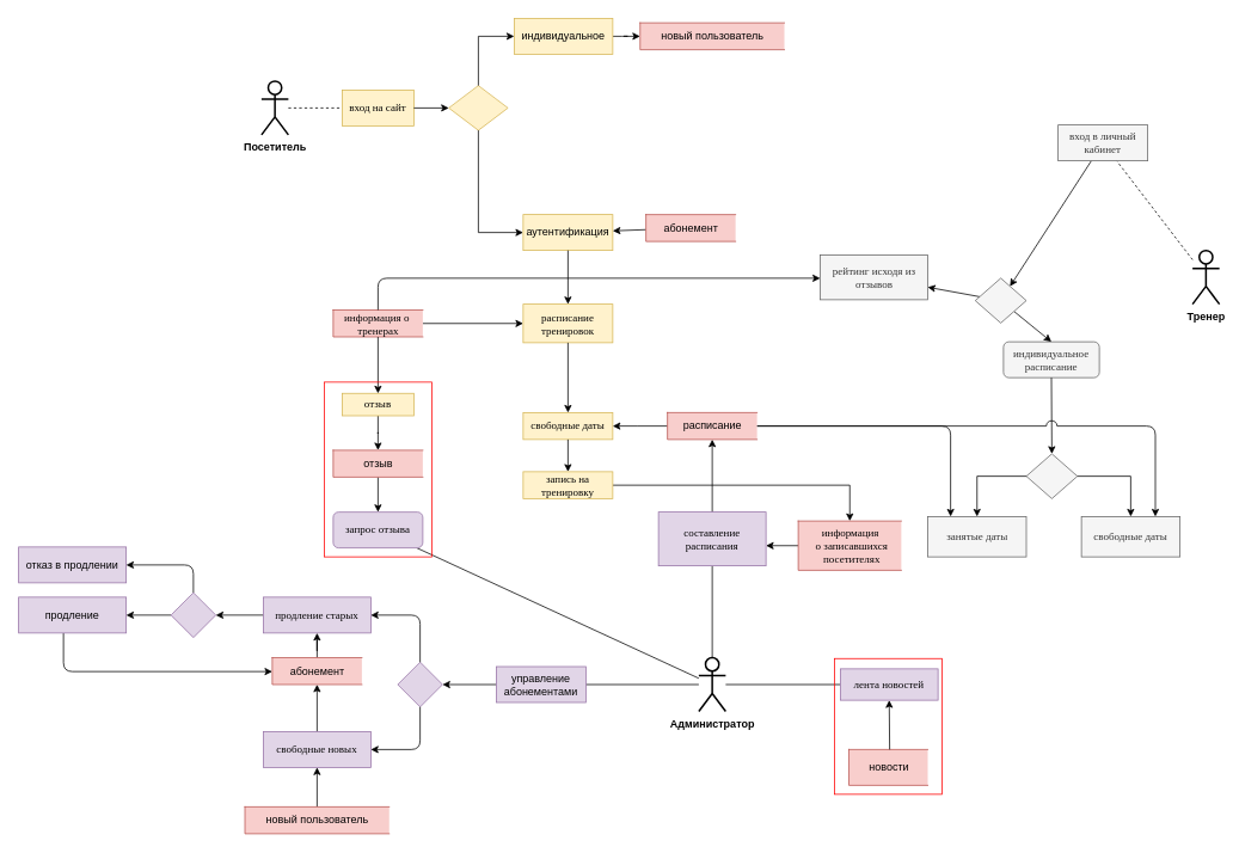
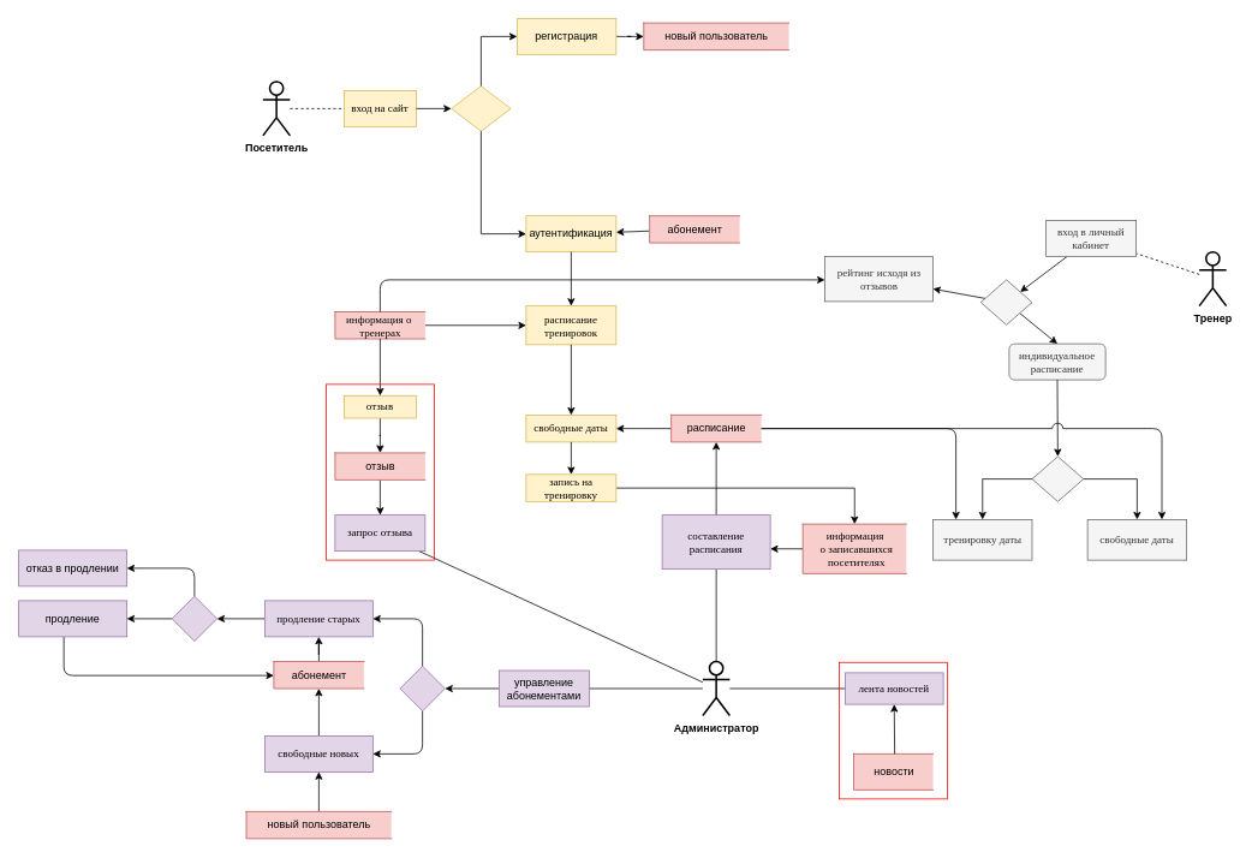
- <mxCell id="64" value="индивидуальное" style="rounded=0;whiteSpace=wrap;html=1;hachureGap=4;pointerEvents=0;strokeWidth=1;fillColor=#fff2cc;strokeColor=#d6b656;" parent="1" vertex="1"><mxGeometry x="573" y="20" width="110" height="40" as="geometry" /></mxCell>
+ <mxCell id="64" value="регистрация" style="rounded=0;whiteSpace=wrap;html=1;hachureGap=4;pointerEvents=0;strokeWidth=1;fillColor=#fff2cc;strokeColor=#d6b656;" parent="1" vertex="1"><mxGeometry x="573" y="20" width="110" height="40" as="geometry" /></mxCell>
- <mxCell id="13" value="&lt;font face=&quot;Verdana&quot;&gt;вход в личный кабинет&lt;/font&gt;" style="rounded=0;whiteSpace=wrap;html=1;hachureGap=4;pointerEvents=0;strokeWidth=1;fillColor=#f5f5f5;strokeColor=#666666;fontColor=#333333;" parent="1" vertex="1"><mxGeometry x="1180" y="139" width="100" height="40" as="geometry" /></mxCell>
+ <mxCell id="13" value="&lt;font face=&quot;Verdana&quot;&gt;вход в личный кабинет&lt;/font&gt;" style="rounded=0;whiteSpace=wrap;html=1;hachureGap=4;pointerEvents=0;strokeWidth=1;fillColor=#f5f5f5;strokeColor=#666666;fontColor=#333333;" parent="1" vertex="1"><mxGeometry x="1160" y="244" width="100" height="40" as="geometry" /></mxCell>
- <mxCell id="52" value="&lt;font face=&quot;Verdana&quot;&gt;запрос отзыва&lt;/font&gt;" style="whiteSpace=wrap;html=1;strokeWidth=1;fillColor=#e1d5e7;strokeColor=#9673a6;rounded=1;" parent="1" vertex="1"><mxGeometry x="371" y="571" width="100" height="40" as="geometry" /></mxCell>
+ <mxCell id="52" value="&lt;font face=&quot;Verdana&quot;&gt;запрос отзыва&lt;/font&gt;" style="rounded=0;whiteSpace=wrap;html=1;strokeWidth=1;fillColor=#e1d5e7;strokeColor=#9673a6;" parent="1" vertex="1"><mxGeometry x="371" y="571" width="100" height="40" as="geometry" /></mxCell>
- <mxCell id="29" value="&lt;font face=&quot;Verdana&quot;&gt;занятые даты&lt;/font&gt;" style="rounded=0;whiteSpace=wrap;html=1;fillColor=#f5f5f5;strokeColor=#666666;fontColor=#333333;" parent="1" vertex="1"><mxGeometry x="1034.5" y="576" width="110" height="45" as="geometry" /></mxCell>
+ <mxCell id="29" value="&lt;font face=&quot;Verdana&quot;&gt;тренировку даты&lt;/font&gt;" style="rounded=0;whiteSpace=wrap;html=1;fillColor=#f5f5f5;strokeColor=#666666;fontColor=#333333;" parent="1" vertex="1"><mxGeometry x="1034.5" y="576" width="110" height="45" as="geometry" /></mxCell>
